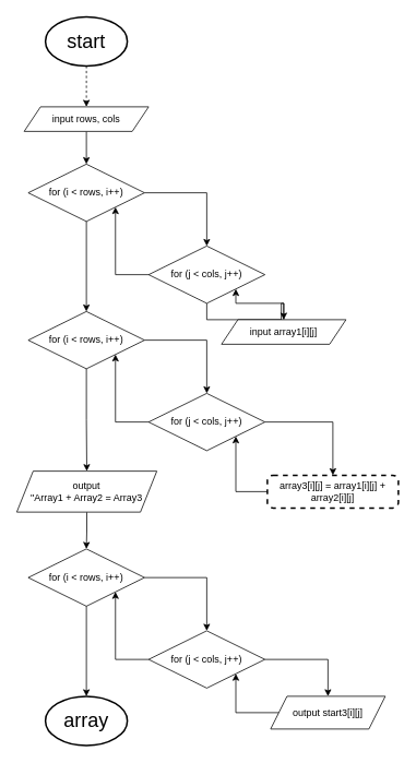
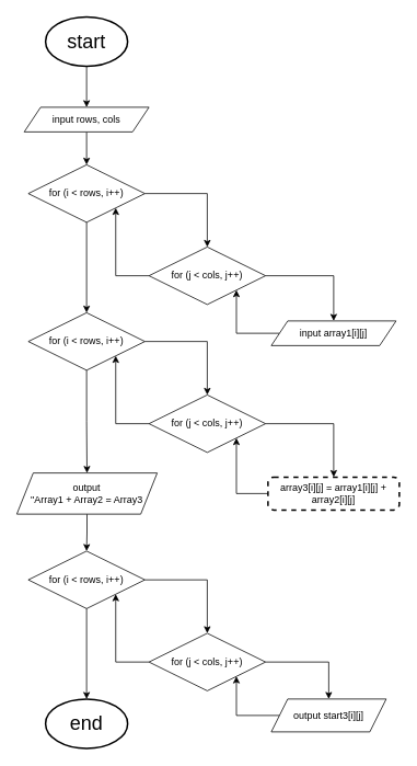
- <mxCell id="2" style="edgeStyle=orthogonalEdgeStyle;rounded=0;orthogonalLoop=1;jettySize=auto;html=1;entryX=0.5;entryY=0;entryDx=0;entryDy=0;dashed=1;" edge="1" parent="1" source="3" target="9"><mxGeometry relative="1" as="geometry" /></mxCell>
+ <mxCell id="2" style="edgeStyle=orthogonalEdgeStyle;rounded=0;orthogonalLoop=1;jettySize=auto;html=1;entryX=0.5;entryY=0;entryDx=0;entryDy=0;" edge="1" parent="1" source="3" target="9"><mxGeometry relative="1" as="geometry" /></mxCell>
- <mxCell id="14" value="input array1[i][j]" style="shape=parallelogram;perimeter=parallelogramPerimeter;whiteSpace=wrap;html=1;fixedSize=1;" vertex="1" parent="1"><mxGeometry x="270" y="390" width="152" height="30" as="geometry" /></mxCell>
+ <mxCell id="14" value="input array1[i][j]" style="shape=parallelogram;perimeter=parallelogramPerimeter;whiteSpace=wrap;html=1;fixedSize=1;" vertex="1" parent="1"><mxGeometry x="330" y="390" width="152" height="30" as="geometry" /></mxCell>
- <mxCell id="4" value="&lt;font style=&quot;font-size: 24px;&quot;&gt;array&lt;/font&gt;" style="strokeWidth=2;html=1;shape=mxgraph.flowchart.start_1;whiteSpace=wrap;" vertex="1" parent="1"><mxGeometry x="55" y="850" width="100" height="60" as="geometry" /></mxCell>
+ <mxCell id="4" value="&lt;font style=&quot;font-size: 24px;&quot;&gt;end&lt;/font&gt;" style="strokeWidth=2;html=1;shape=mxgraph.flowchart.start_1;whiteSpace=wrap;" vertex="1" parent="1"><mxGeometry x="55" y="850" width="100" height="60" as="geometry" /></mxCell>
